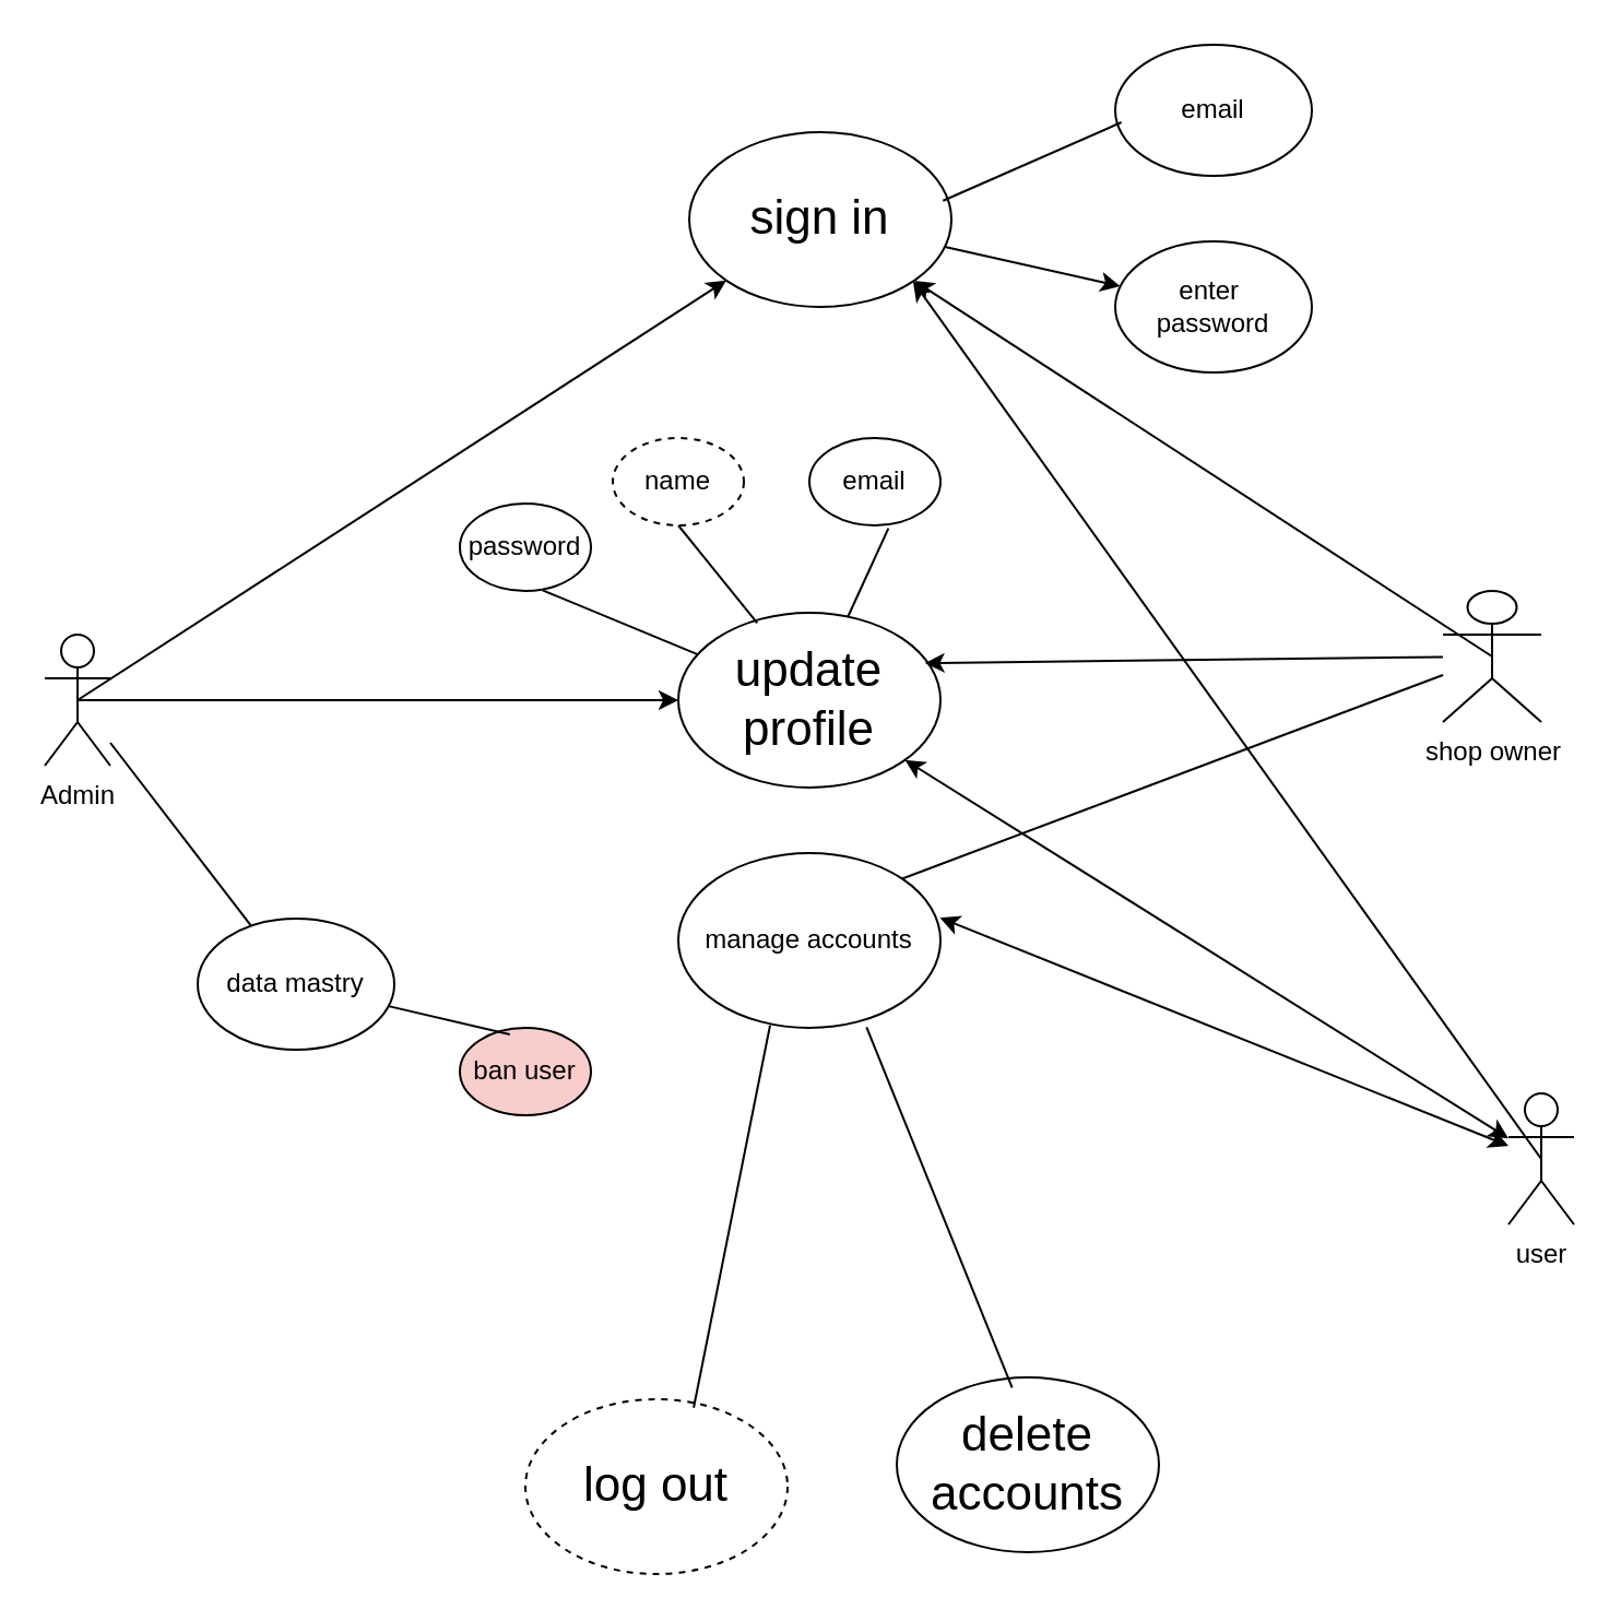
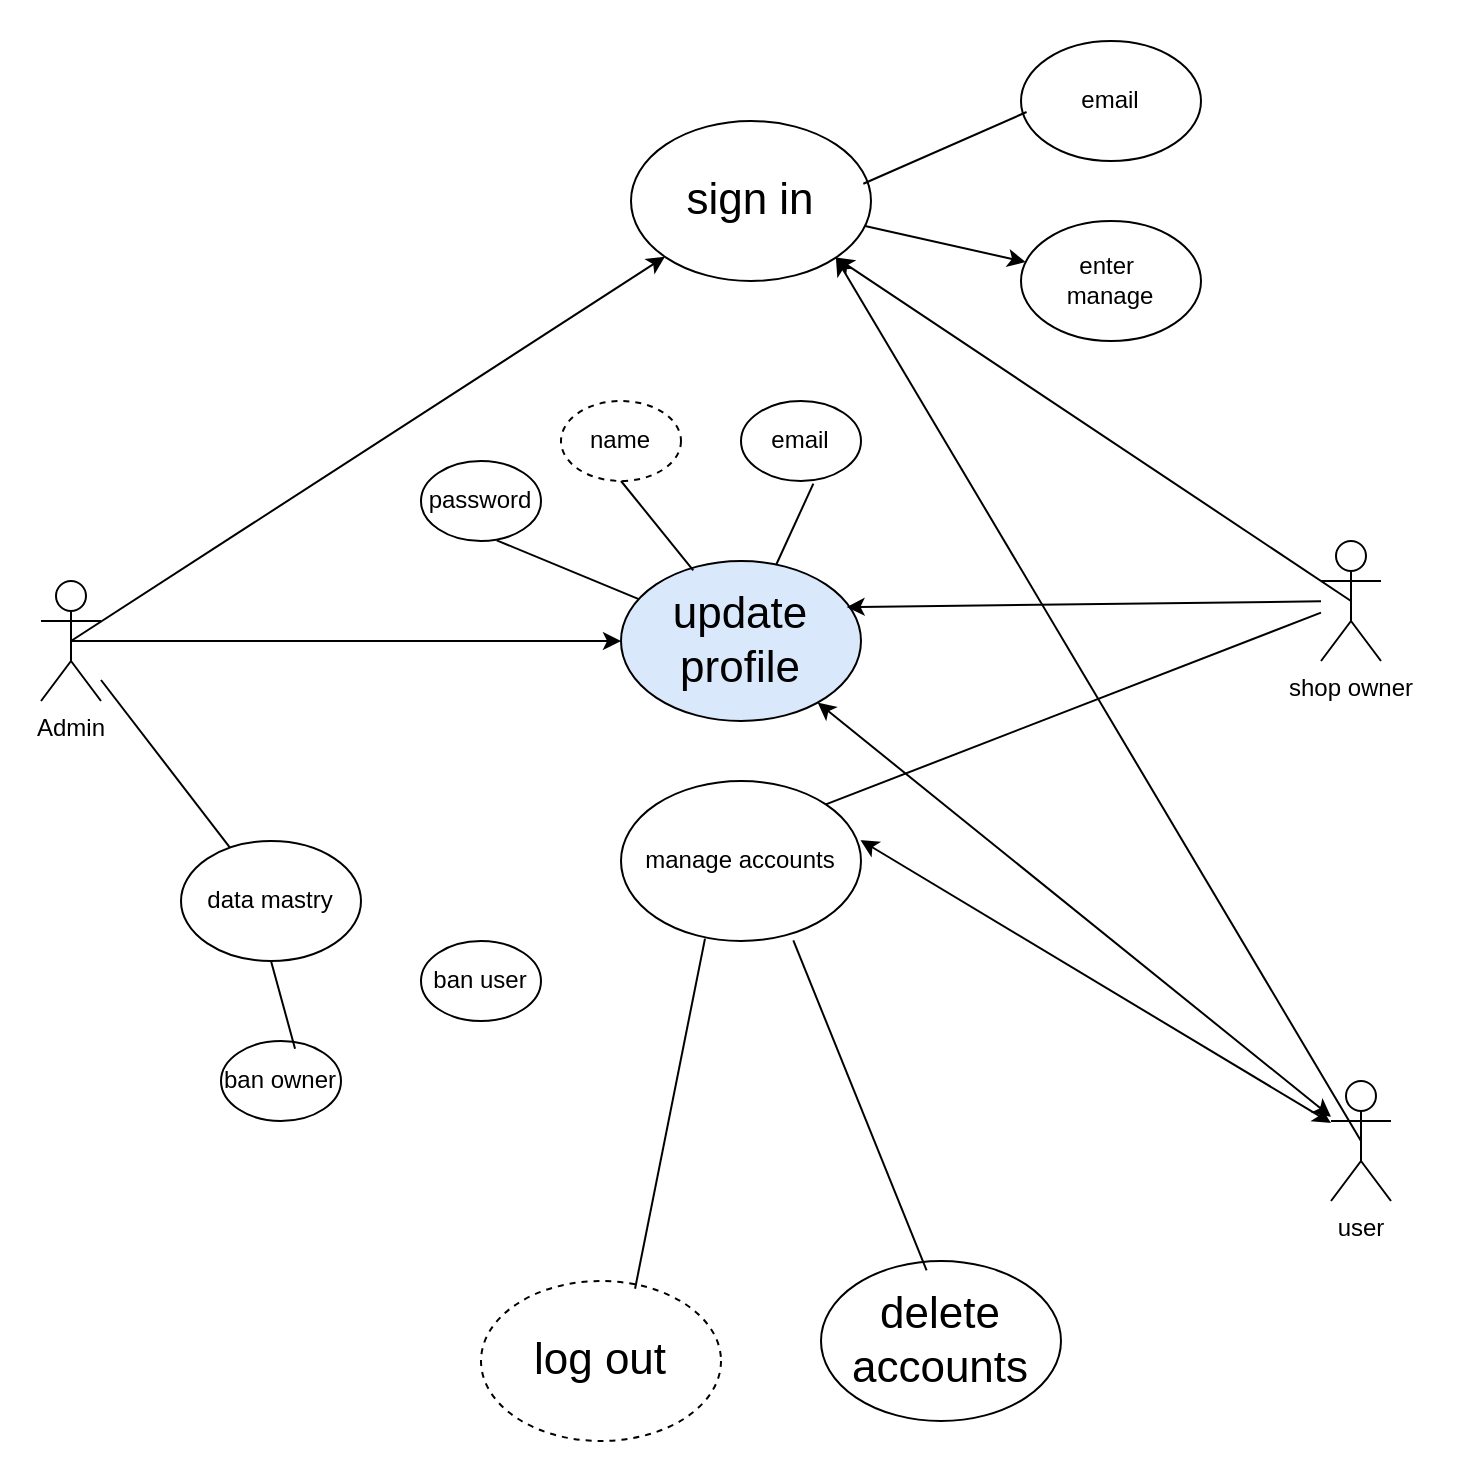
- <mxCell id="12" value="enter&amp;nbsp;&lt;div&gt;password&lt;/div&gt;" style="ellipse;whiteSpace=wrap;html=1;" vertex="1" parent="1"><mxGeometry x="510" y="110" width="90" height="60" as="geometry" /></mxCell>
+ <mxCell id="12" value="enter&amp;nbsp;&lt;div&gt;manage&lt;/div&gt;" style="ellipse;whiteSpace=wrap;html=1;" vertex="1" parent="1"><mxGeometry x="510" y="110" width="90" height="60" as="geometry" /></mxCell>
- <mxCell id="8" value="shop owner" style="shape=umlActor;verticalLabelPosition=bottom;verticalAlign=top;html=1;outlineConnect=0;" vertex="1" parent="1"><mxGeometry x="660" y="270" width="45" height="60" as="geometry" /></mxCell>
+ <mxCell id="8" value="shop owner" style="shape=umlActor;verticalLabelPosition=bottom;verticalAlign=top;html=1;outlineConnect=0;" vertex="1" parent="1"><mxGeometry x="660" y="270" width="30" height="60" as="geometry" /></mxCell>
- <mxCell id="9" value="&lt;font style=&quot;font-size: 22px;&quot;&gt;update profile&lt;/font&gt;" style="ellipse;whiteSpace=wrap;html=1;" vertex="1" parent="1"><mxGeometry x="310" y="280" width="120" height="80" as="geometry" /></mxCell>
+ <mxCell id="9" value="&lt;font style=&quot;font-size: 22px;&quot;&gt;update profile&lt;/font&gt;" style="ellipse;whiteSpace=wrap;html=1;fillColor=#dae8fc;" vertex="1" parent="1"><mxGeometry x="310" y="280" width="120" height="80" as="geometry" /></mxCell>
- <mxCell id="32" value="" style="endArrow=none;html=1;entryX=0.381;entryY=0.075;entryDx=0;entryDy=0;entryPerimeter=0;" edge="1" parent="1" source="28" target="30"><mxGeometry width="50" height="50" relative="1" as="geometry"><mxPoint x="410" y="390" as="sourcePoint" /><mxPoint x="460" y="340" as="targetPoint" /></mxGeometry></mxCell>
- <mxCell id="30" value="ban user" style="ellipse;whiteSpace=wrap;html=1;fillColor=#f8cecc;" vertex="1" parent="1"><mxGeometry x="210" y="470" width="60" height="40" as="geometry" /></mxCell>
+ <mxCell id="30" value="ban user" style="ellipse;whiteSpace=wrap;html=1;" vertex="1" parent="1"><mxGeometry x="210" y="470" width="60" height="40" as="geometry" /></mxCell>
+ <mxCell id="33" value="" style="endArrow=none;html=1;exitX=0.5;exitY=1;exitDx=0;exitDy=0;entryX=0.617;entryY=0.096;entryDx=0;entryDy=0;entryPerimeter=0;" edge="1" parent="1" source="28" target="31"><mxGeometry width="50" height="50" relative="1" as="geometry"><mxPoint x="410" y="390" as="sourcePoint" /><mxPoint x="460" y="340" as="targetPoint" /></mxGeometry></mxCell>
- <mxCell id="3" value="user&lt;div&gt;&lt;br&gt;&lt;/div&gt;" style="shape=umlActor;verticalLabelPosition=bottom;verticalAlign=top;html=1;outlineConnect=0;" vertex="1" parent="1"><mxGeometry x="690" y="500" width="30" height="60" as="geometry" /></mxCell>
+ <mxCell id="3" value="user&lt;div&gt;&lt;br&gt;&lt;/div&gt;" style="shape=umlActor;verticalLabelPosition=bottom;verticalAlign=top;html=1;outlineConnect=0;" vertex="1" parent="1"><mxGeometry x="665" y="540" width="30" height="60" as="geometry" /></mxCell>
+ <mxCell id="31" value="ban owner" style="ellipse;whiteSpace=wrap;html=1;" vertex="1" parent="1"><mxGeometry x="110" y="520" width="60" height="40" as="geometry" /></mxCell>
